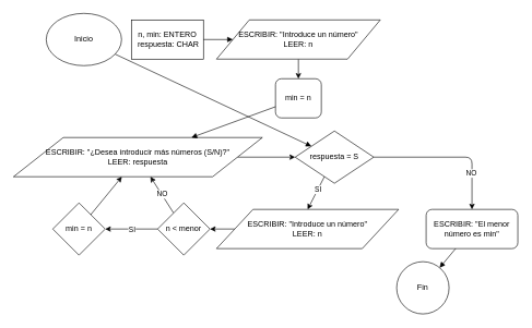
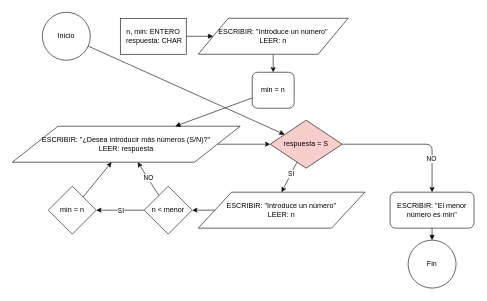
- <mxCell id="2" value="Inicio" style="ellipse;whiteSpace=wrap;html=1;aspect=fixed;" parent="1" vertex="1"><mxGeometry x="70" y="20" width="115" height="80" as="geometry" /></mxCell>
+ <mxCell id="2" value="Inicio" style="ellipse;whiteSpace=wrap;html=1;aspect=fixed;" parent="1" vertex="1"><mxGeometry x="70" y="20" width="80" height="80" as="geometry" /></mxCell>
- <mxCell id="13" value="respuesta = S" style="rhombus;whiteSpace=wrap;html=1;" parent="1" vertex="1"><mxGeometry x="450" y="200" width="120" height="80" as="geometry" /></mxCell>
+ <mxCell id="13" value="respuesta = S" style="rhombus;whiteSpace=wrap;html=1;fillColor=#f8cecc;" parent="1" vertex="1"><mxGeometry x="450" y="200" width="120" height="80" as="geometry" /></mxCell>
- <mxCell id="17" value="Fin" style="ellipse;whiteSpace=wrap;html=1;aspect=fixed;" parent="1" vertex="1"><mxGeometry x="605" y="400" width="80" height="80" as="geometry" /></mxCell>
+ <mxCell id="17" value="Fin" style="ellipse;whiteSpace=wrap;html=1;aspect=fixed;" parent="1" vertex="1"><mxGeometry x="680" y="400" width="80" height="80" as="geometry" /></mxCell>
